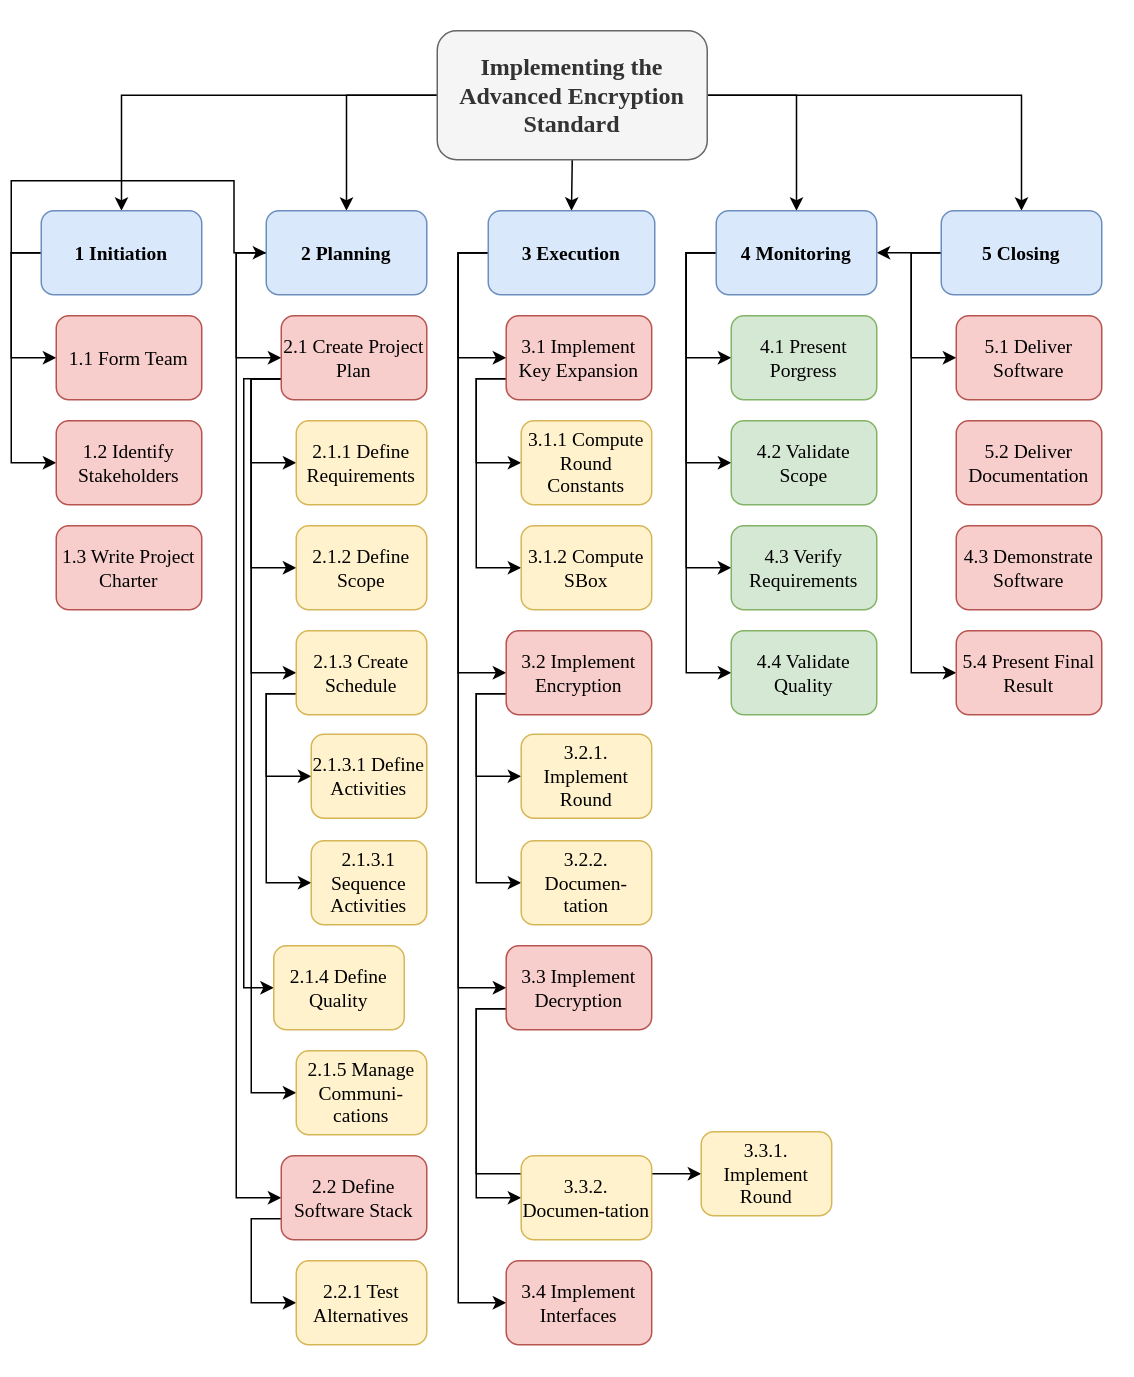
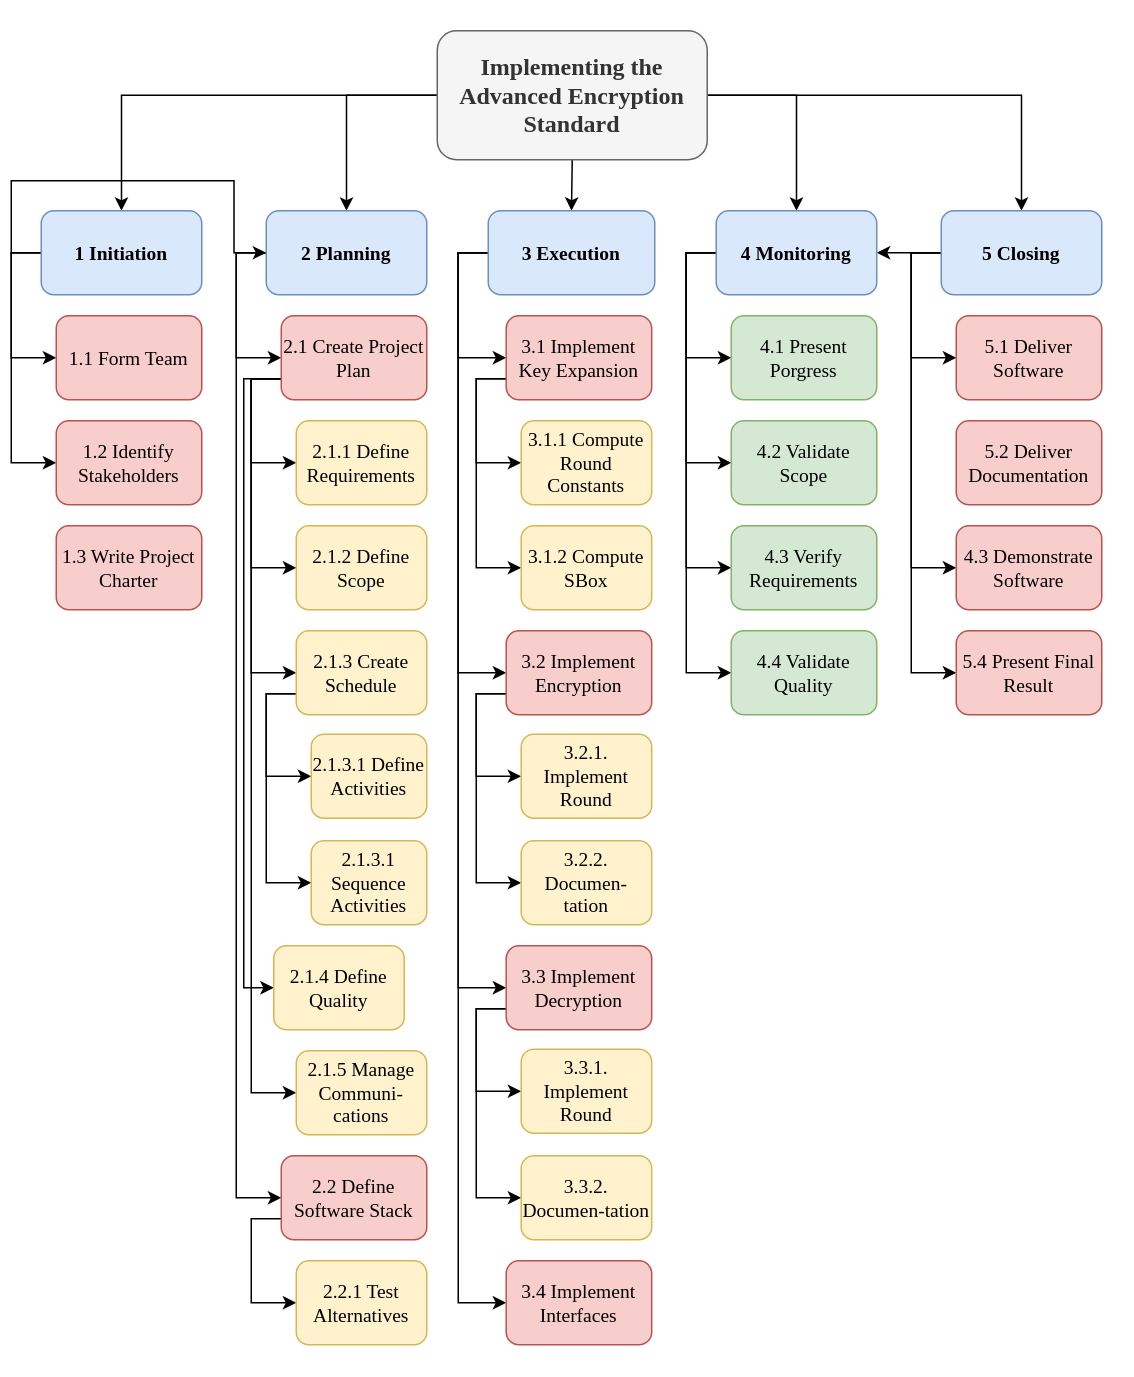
+ <mxCell id="36" style="edgeStyle=orthogonalEdgeStyle;rounded=0;orthogonalLoop=1;jettySize=auto;html=1;exitX=0;exitY=0.5;exitDx=0;exitDy=0;entryX=0;entryY=0.5;entryDx=0;entryDy=0;strokeColor=#000000;fillColor=#A9C4EB;fontSize=13;" parent="1" source="71" target="74" edge="1"><mxGeometry relative="1" as="geometry" /></mxCell>
- <mxCell id="63" value="&lt;font face=&quot;CMU Serif Roman&quot; style=&quot;font-size: 13px;&quot;&gt;&lt;span style=&quot;font-size: 13px;&quot;&gt;3.3.1. Implement Round&lt;br style=&quot;font-size: 13px;&quot;&gt;&lt;/span&gt;&lt;/font&gt;" style="rounded=1;whiteSpace=wrap;html=1;fontFamily=CMU Serif Roman;fontSize=13;fillColor=#fff2cc;strokeColor=#d6b656;" parent="38" vertex="1"><mxGeometry x="459.97" y="754" width="87" height="56" as="geometry" /></mxCell>
+ <mxCell id="63" value="&lt;font face=&quot;CMU Serif Roman&quot; style=&quot;font-size: 13px;&quot;&gt;&lt;span style=&quot;font-size: 13px;&quot;&gt;3.3.1. Implement Round&lt;br style=&quot;font-size: 13px;&quot;&gt;&lt;/span&gt;&lt;/font&gt;" style="rounded=1;whiteSpace=wrap;html=1;fontFamily=CMU Serif Roman;fontSize=13;fillColor=#fff2cc;strokeColor=#d6b656;" parent="38" vertex="1"><mxGeometry x="339.97" y="699" width="87" height="56" as="geometry" /></mxCell>
